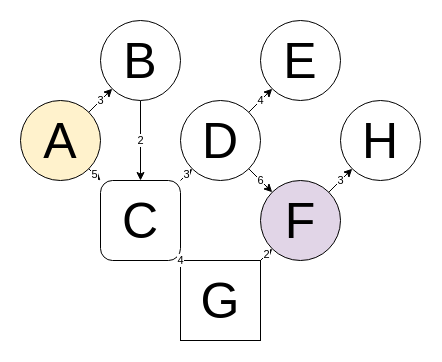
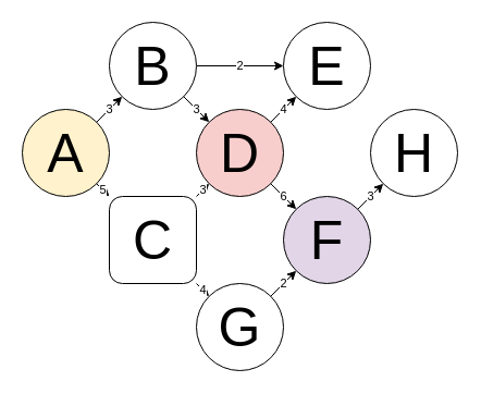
+ <mxCell id="19" value="3" style="endArrow=classic;html=1;exitX=1;exitY=1;exitDx=0;exitDy=0;entryX=0;entryY=0;entryDx=0;entryDy=0;" edge="1" parent="1" source="4" target="6"><mxGeometry width="50" height="50" relative="1" as="geometry"><mxPoint x="348.284" y="108.284" as="sourcePoint" /><mxPoint x="371.716" y="131.716" as="targetPoint" /></mxGeometry></mxCell>
- <mxCell id="3" value="2" style="edgeStyle=orthogonalEdgeStyle;rounded=0;orthogonalLoop=1;jettySize=auto;html=1;" edge="1" parent="1" source="4" target="5"><mxGeometry relative="1" as="geometry" /></mxCell>
+ <mxCell id="3" value="2" style="edgeStyle=orthogonalEdgeStyle;rounded=0;orthogonalLoop=1;jettySize=auto;html=1;entryX=0;entryY=0.5;entryDx=0;entryDy=0;" edge="1" parent="1" source="4" target="7"><mxGeometry relative="1" as="geometry" /></mxCell>
- <mxCell id="6" value="&lt;font style=&quot;font-size: 50px&quot;&gt;D&lt;/font&gt;" style="ellipse;whiteSpace=wrap;html=1;aspect=fixed;" vertex="1" parent="1"><mxGeometry x="180" y="100" width="80" height="80" as="geometry" /></mxCell>
+ <mxCell id="6" value="&lt;font style=&quot;font-size: 50px&quot;&gt;D&lt;/font&gt;" style="ellipse;whiteSpace=wrap;html=1;aspect=fixed;fillColor=#f8cecc;" vertex="1" parent="1"><mxGeometry x="180" y="100" width="80" height="80" as="geometry" /></mxCell>
- <mxCell id="8" value="&lt;font style=&quot;font-size: 50px&quot;&gt;G&lt;/font&gt;" style="whiteSpace=wrap;html=1;aspect=fixed;rounded=0;" vertex="1" parent="1"><mxGeometry x="180" y="260" width="80" height="80" as="geometry" /></mxCell>
+ <mxCell id="8" value="&lt;font style=&quot;font-size: 50px&quot;&gt;G&lt;/font&gt;" style="ellipse;whiteSpace=wrap;html=1;aspect=fixed;" vertex="1" parent="1"><mxGeometry x="180" y="260" width="80" height="80" as="geometry" /></mxCell>
